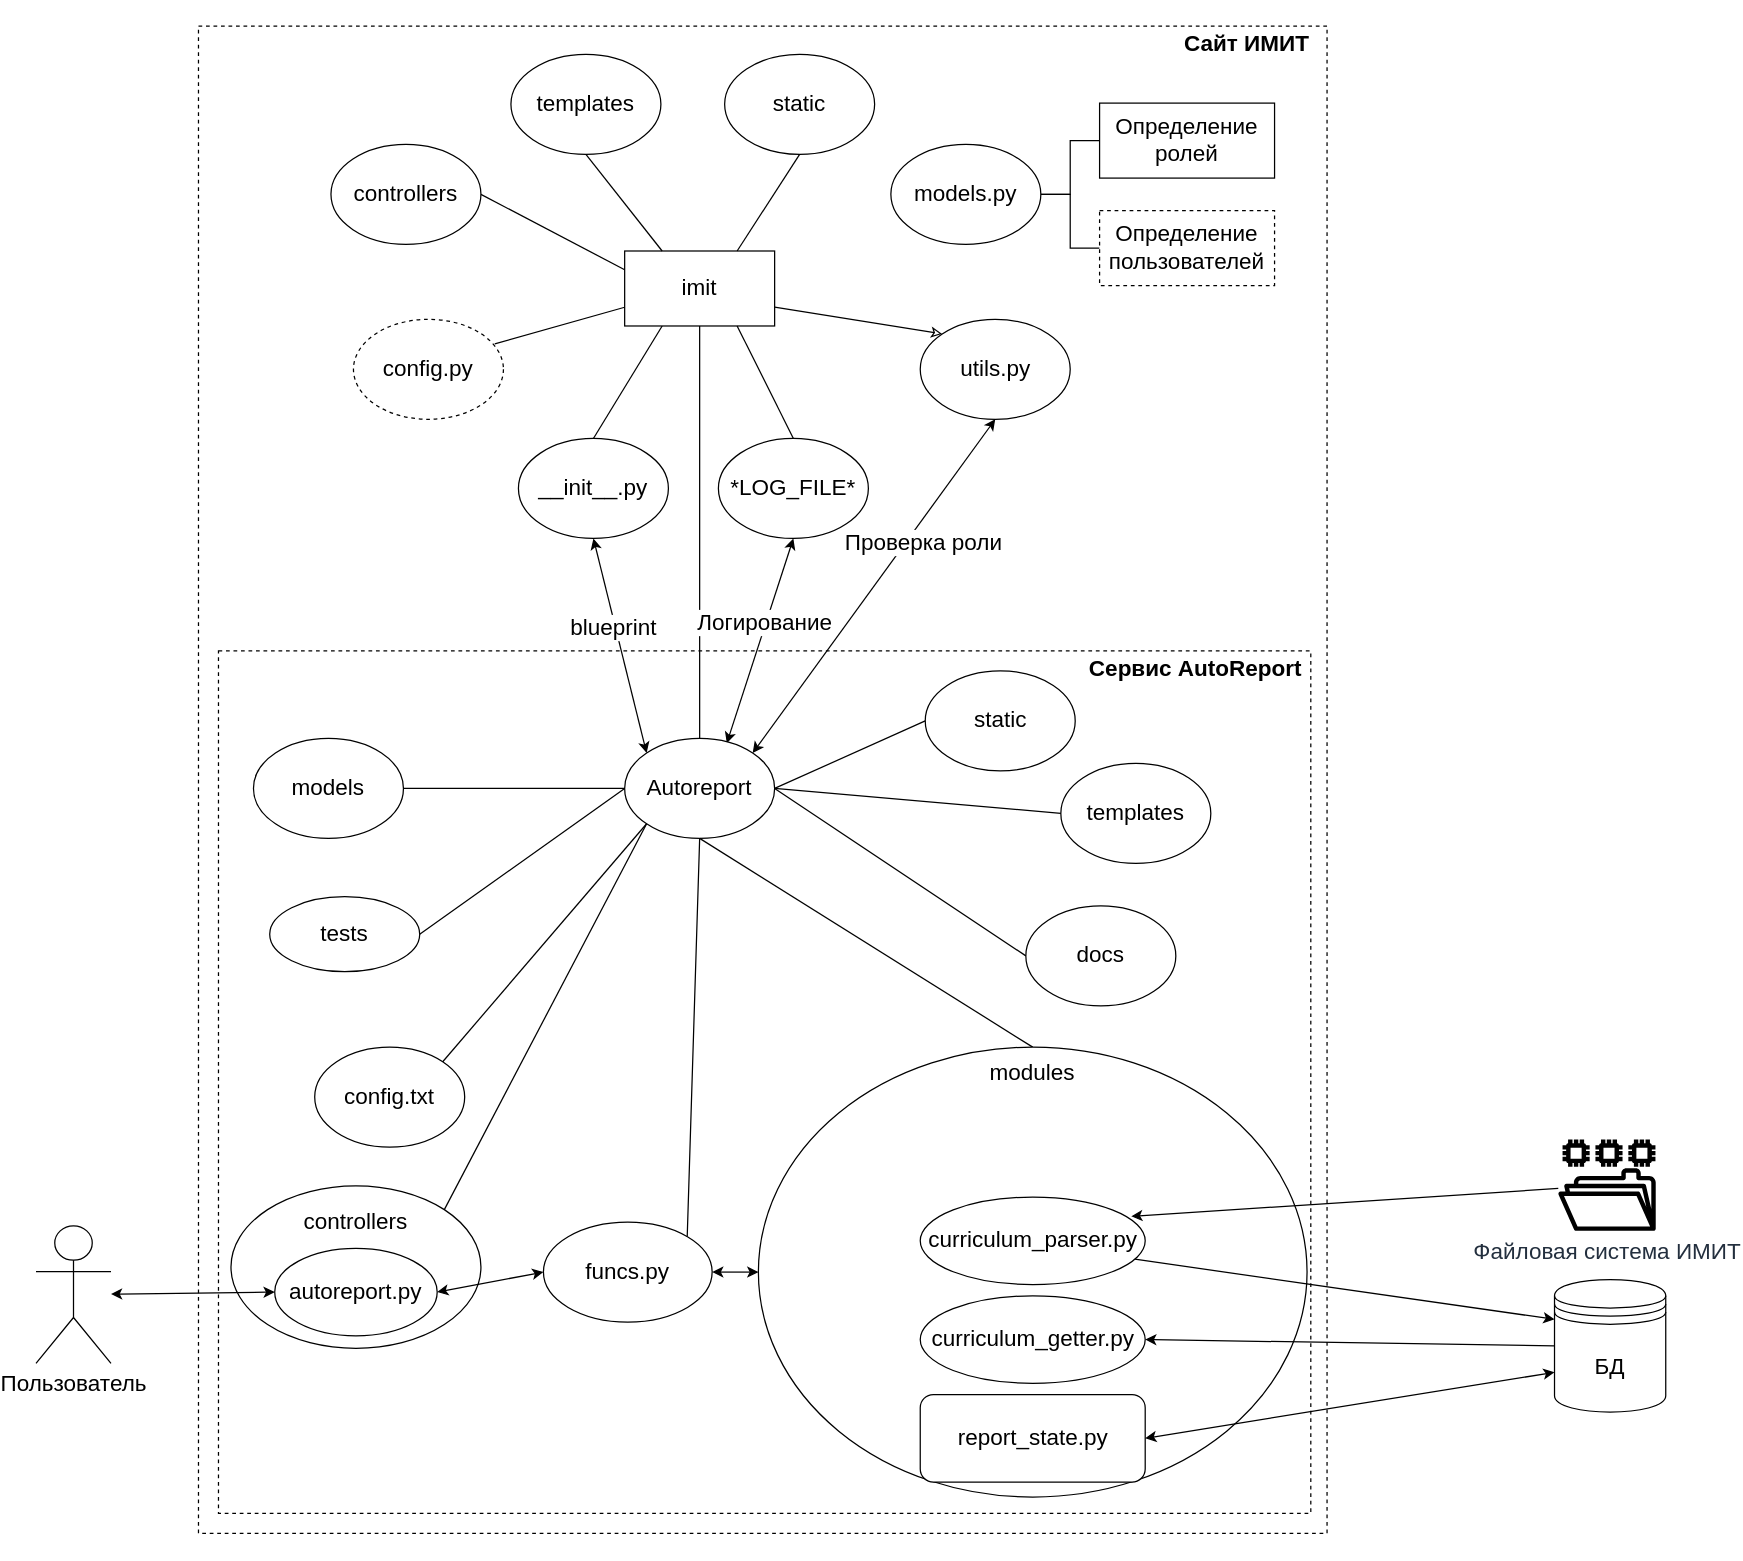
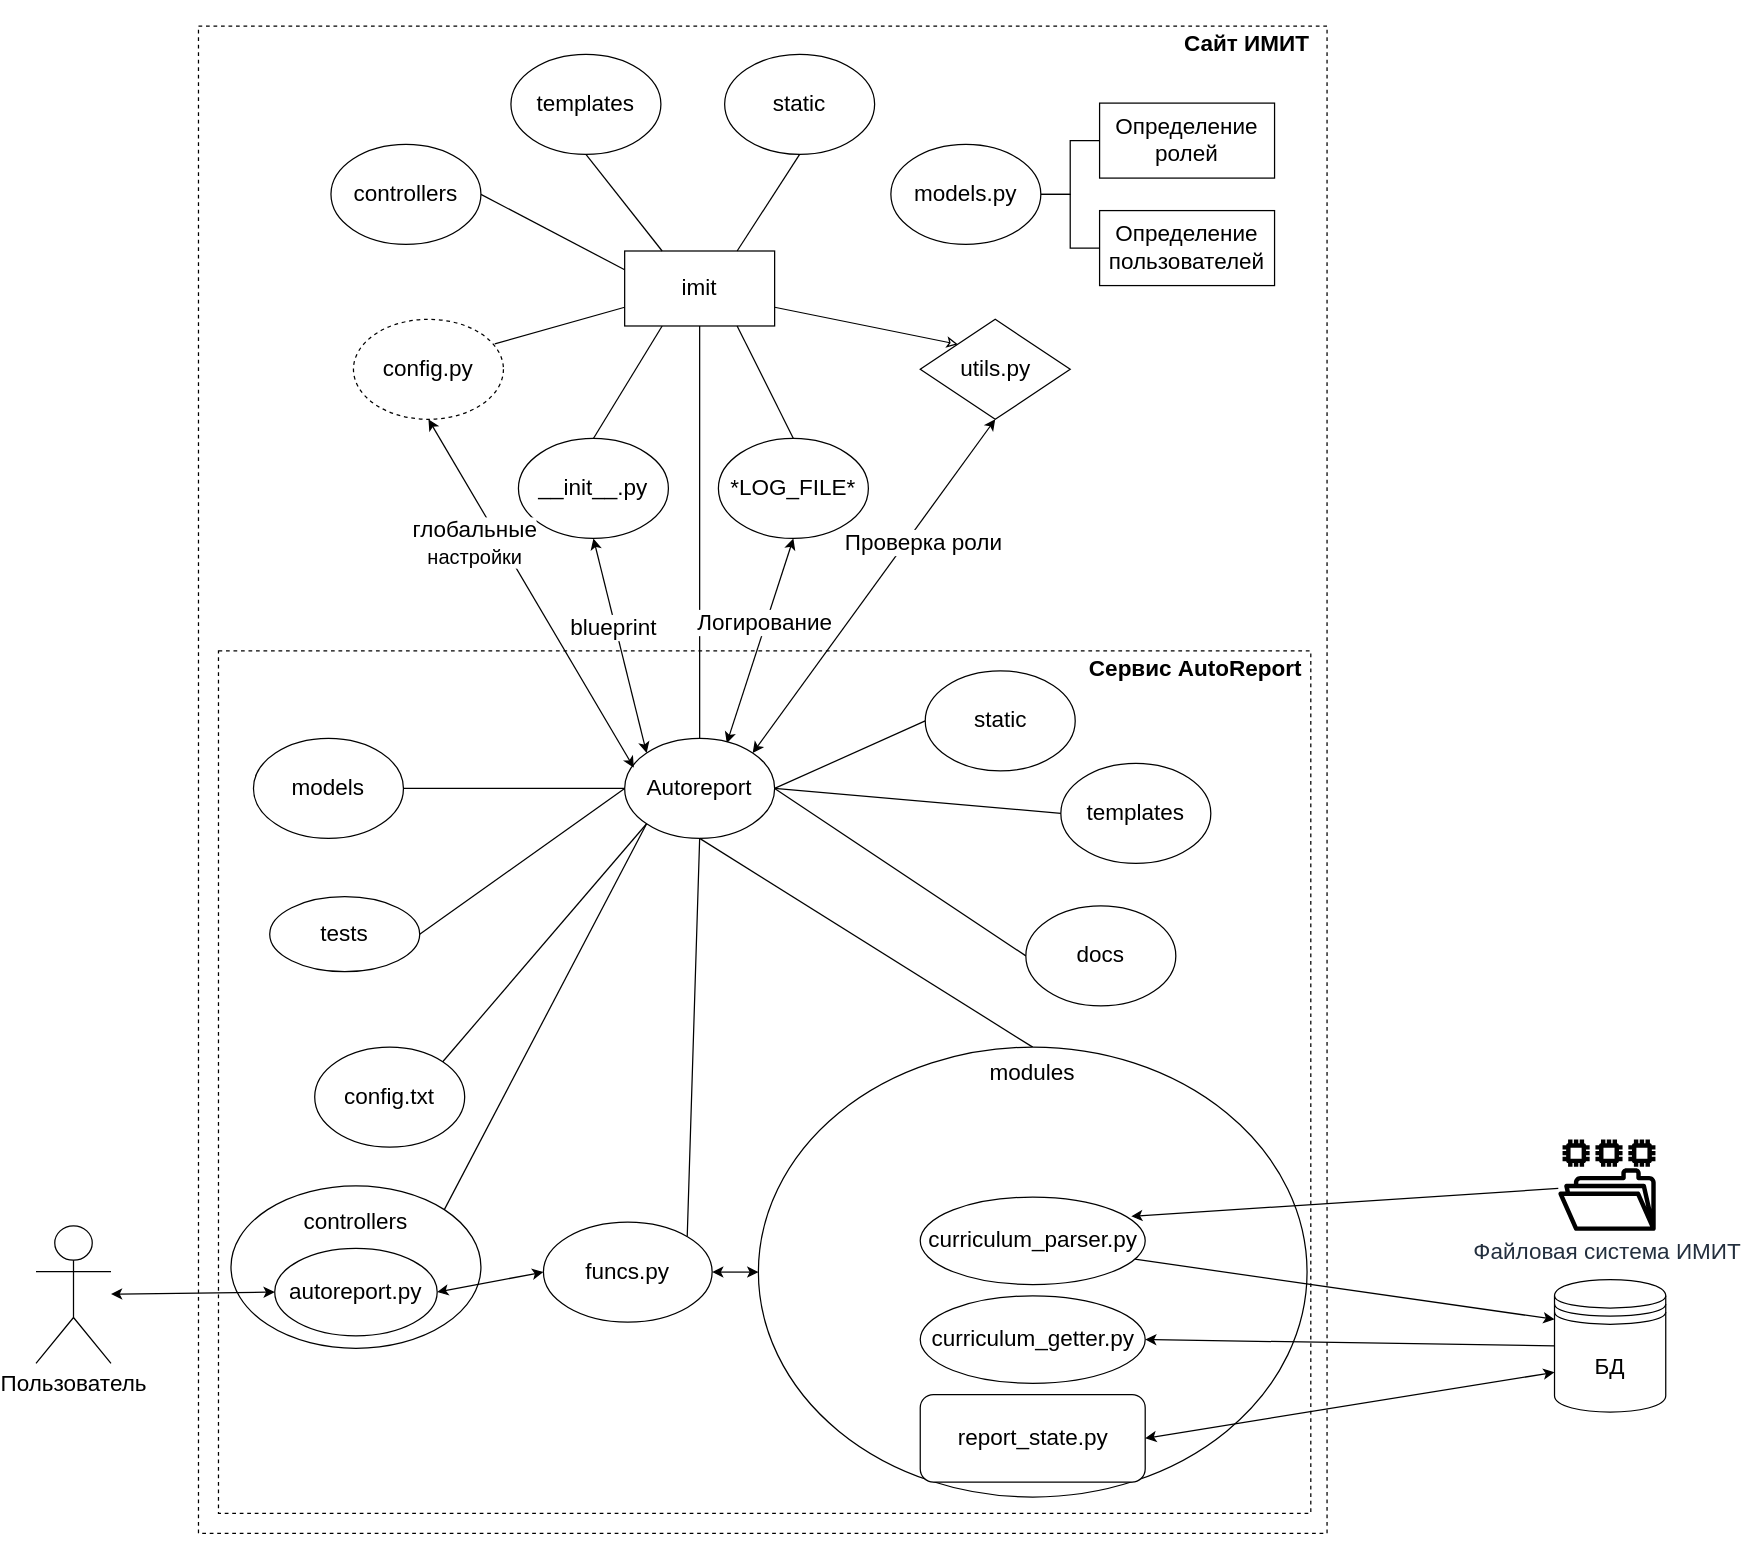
- <mxCell id="57" value="&lt;div&gt;&lt;font style=&quot;font-size: 18px;&quot;&gt;Определение&lt;/font&gt;&lt;/div&gt;&lt;div&gt;&lt;font style=&quot;font-size: 18px;&quot;&gt;пользователей&lt;br&gt;&lt;/font&gt;&lt;/div&gt;" style="rounded=0;whiteSpace=wrap;html=1;dashed=1;" parent="1" vertex="1"><mxGeometry x="871" y="168.003" width="140" height="60" as="geometry" /></mxCell>
+ <mxCell id="57" value="&lt;div&gt;&lt;font style=&quot;font-size: 18px;&quot;&gt;Определение&lt;/font&gt;&lt;/div&gt;&lt;div&gt;&lt;font style=&quot;font-size: 18px;&quot;&gt;пользователей&lt;br&gt;&lt;/font&gt;&lt;/div&gt;" style="rounded=0;whiteSpace=wrap;html=1;" parent="1" vertex="1"><mxGeometry x="871" y="168.003" width="140" height="60" as="geometry" /></mxCell>
- <mxCell id="15" value="&lt;font style=&quot;font-size: 18px;&quot;&gt;utils.py&lt;/font&gt;" style="ellipse;whiteSpace=wrap;html=1;" parent="1" vertex="1"><mxGeometry x="727.5" y="255.003" width="120" height="80" as="geometry" /></mxCell>
+ <mxCell id="15" value="&lt;font style=&quot;font-size: 18px;&quot;&gt;utils.py&lt;/font&gt;" style="rhombus;whiteSpace=wrap;html=1;" parent="1" vertex="1"><mxGeometry x="727.5" y="255.003" width="120" height="80" as="geometry" /></mxCell>
+ <mxCell id="66" style="rounded=0;orthogonalLoop=1;jettySize=auto;html=1;exitX=0.061;exitY=0.292;exitDx=0;exitDy=0;entryX=0.5;entryY=1;entryDx=0;entryDy=0;endArrow=classic;endFill=1;exitPerimeter=0;startArrow=classic;startFill=1;" parent="1" source="20" target="11" edge="1"><mxGeometry relative="1" as="geometry"><mxPoint x="501" y="640" as="sourcePoint" /><mxPoint x="324" y="640" as="targetPoint" /></mxGeometry></mxCell>
+ <mxCell id="67" value="&lt;div&gt;&lt;font style=&quot;font-size: 18px;&quot;&gt;глобальные&lt;/font&gt;&lt;/div&gt;&lt;div&gt;&lt;font size=&quot;3&quot;&gt;настройки&lt;br&gt;&lt;/font&gt;&lt;/div&gt;" style="edgeLabel;html=1;align=center;verticalAlign=middle;resizable=0;points=[];" parent="66" vertex="1" connectable="0"><mxGeometry x="0.321" y="5" relative="1" as="geometry"><mxPoint x="-15" y="2" as="offset" /></mxGeometry></mxCell>
